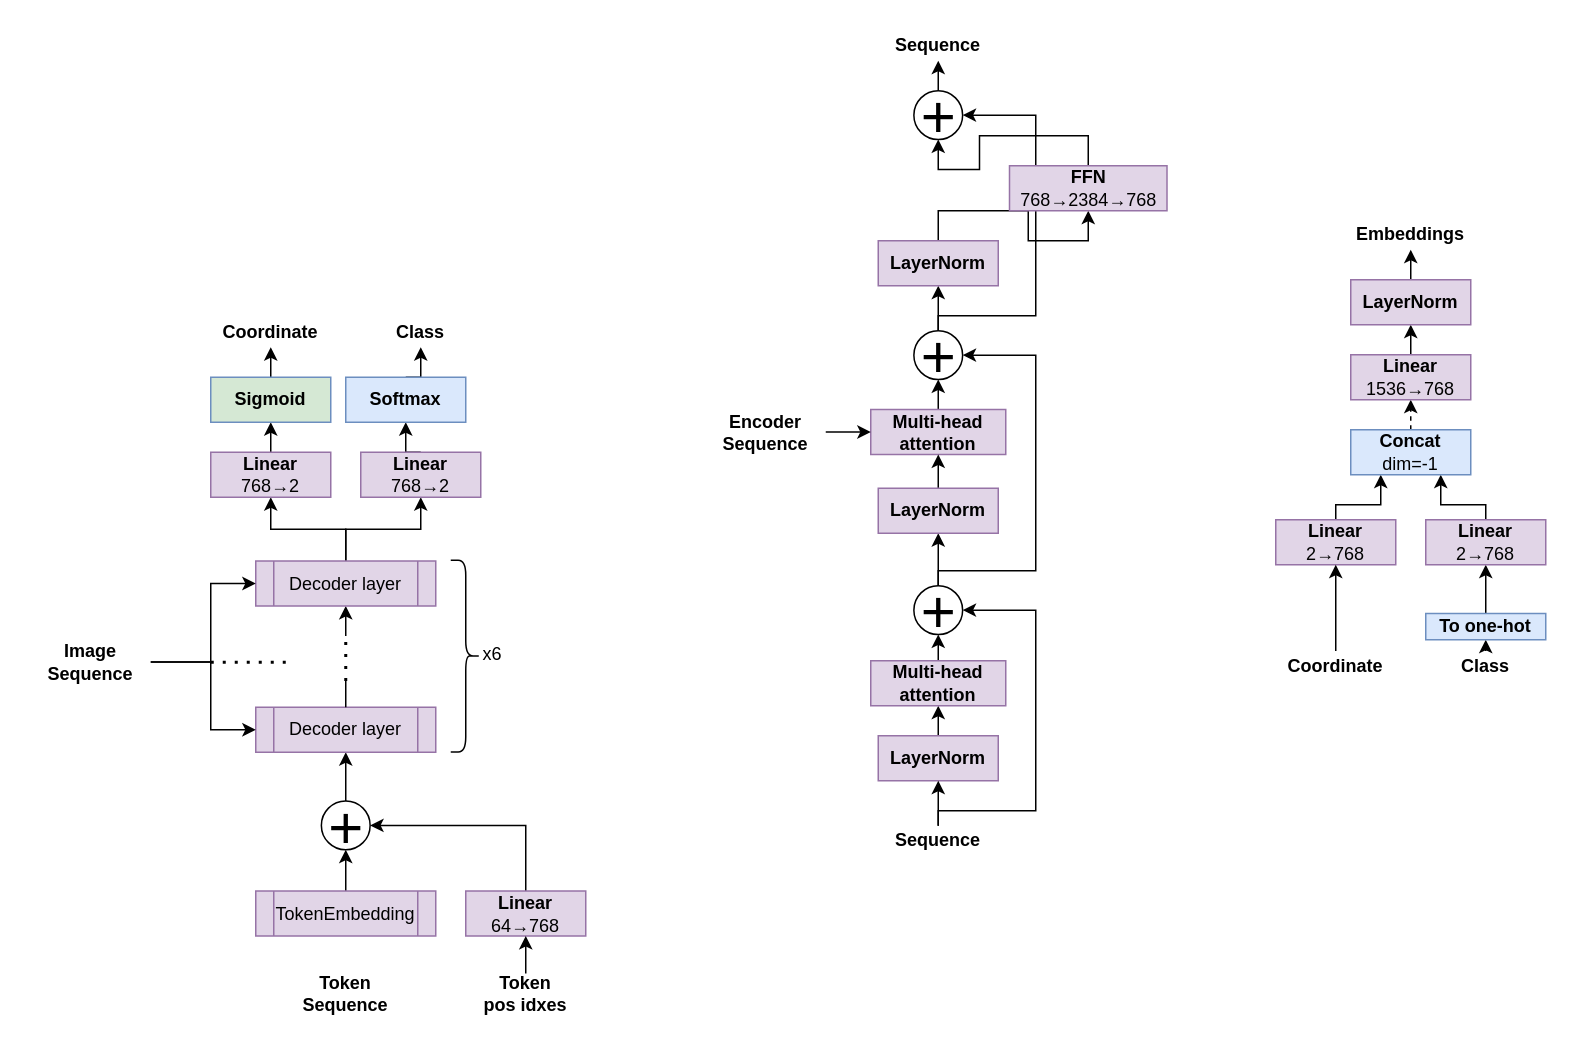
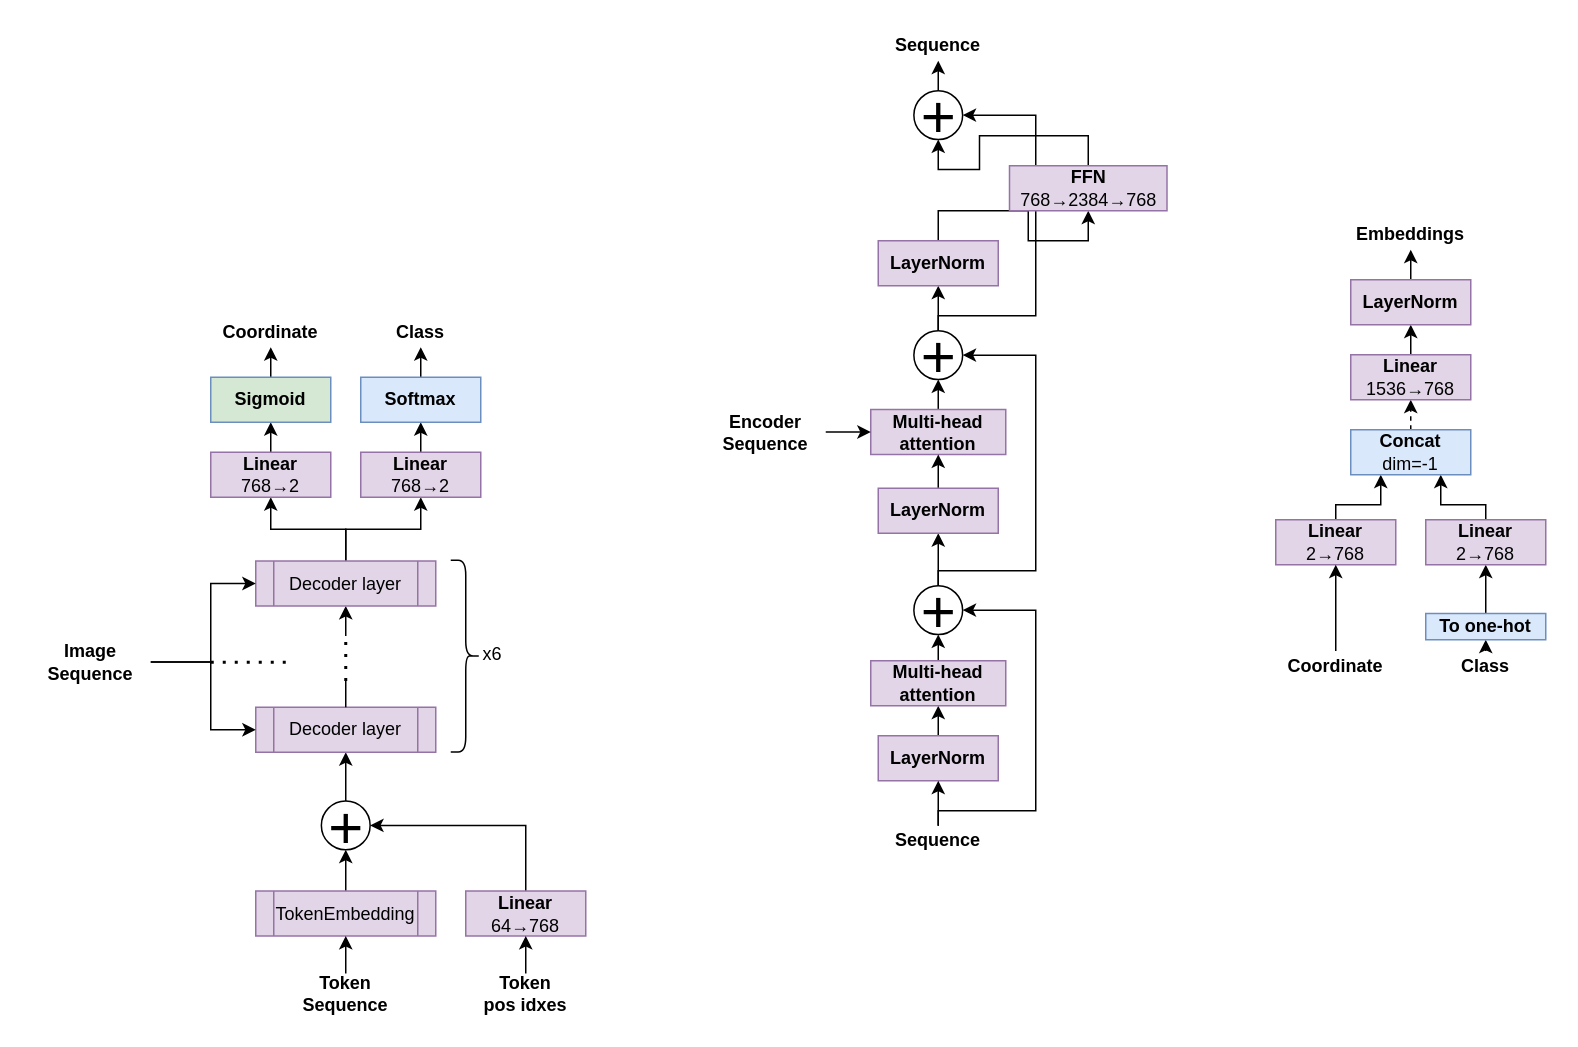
- <mxCell id="41" value="&lt;b&gt;Softmax&lt;/b&gt;" style="rounded=0;whiteSpace=wrap;html=1;fillColor=#dae8fc;strokeColor=#6c8ebf;" vertex="1" parent="1"><mxGeometry x="230" y="251" width="80" height="30" as="geometry" /></mxCell>
+ <mxCell id="41" value="&lt;b&gt;Softmax&lt;/b&gt;" style="rounded=0;whiteSpace=wrap;html=1;fillColor=#dae8fc;strokeColor=#6c8ebf;" vertex="1" parent="1"><mxGeometry x="240" y="251" width="80" height="30" as="geometry" /></mxCell>
+ <mxCell id="23" style="edgeStyle=orthogonalEdgeStyle;rounded=0;orthogonalLoop=1;jettySize=auto;html=1;exitX=0.5;exitY=0;exitDx=0;exitDy=0;entryX=0.5;entryY=1;entryDx=0;entryDy=0;" edge="1" parent="1" source="24" target="3"><mxGeometry relative="1" as="geometry" /></mxCell>
